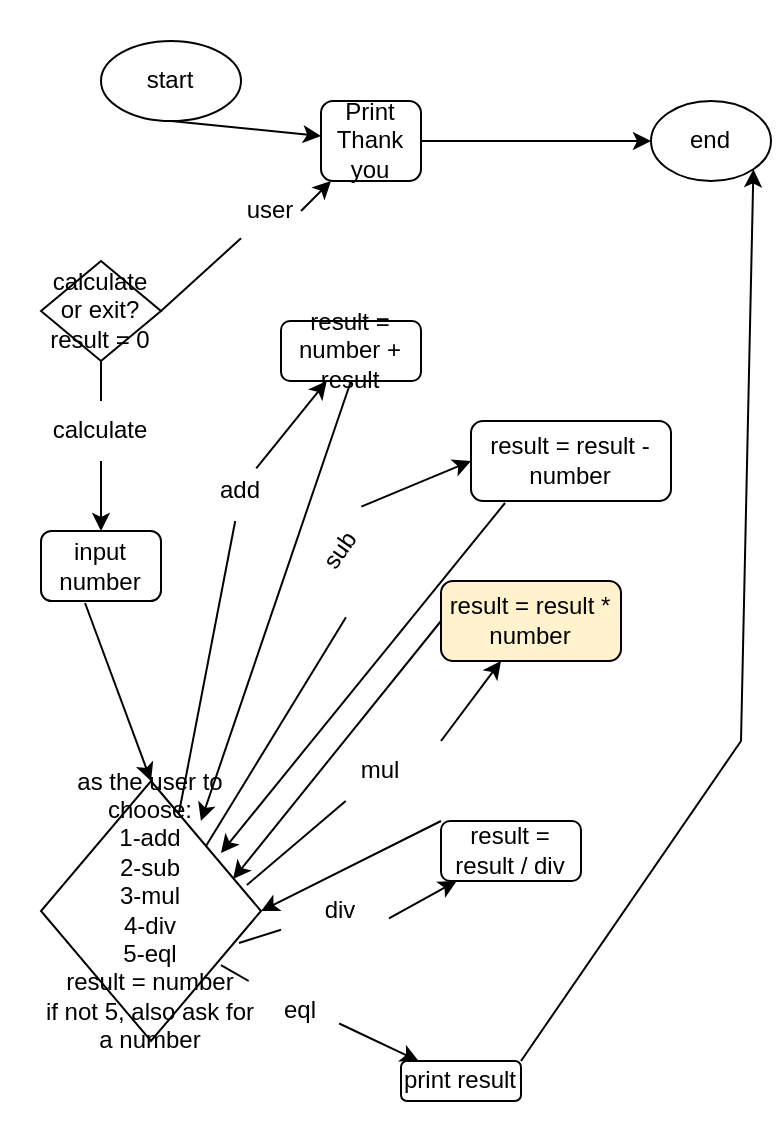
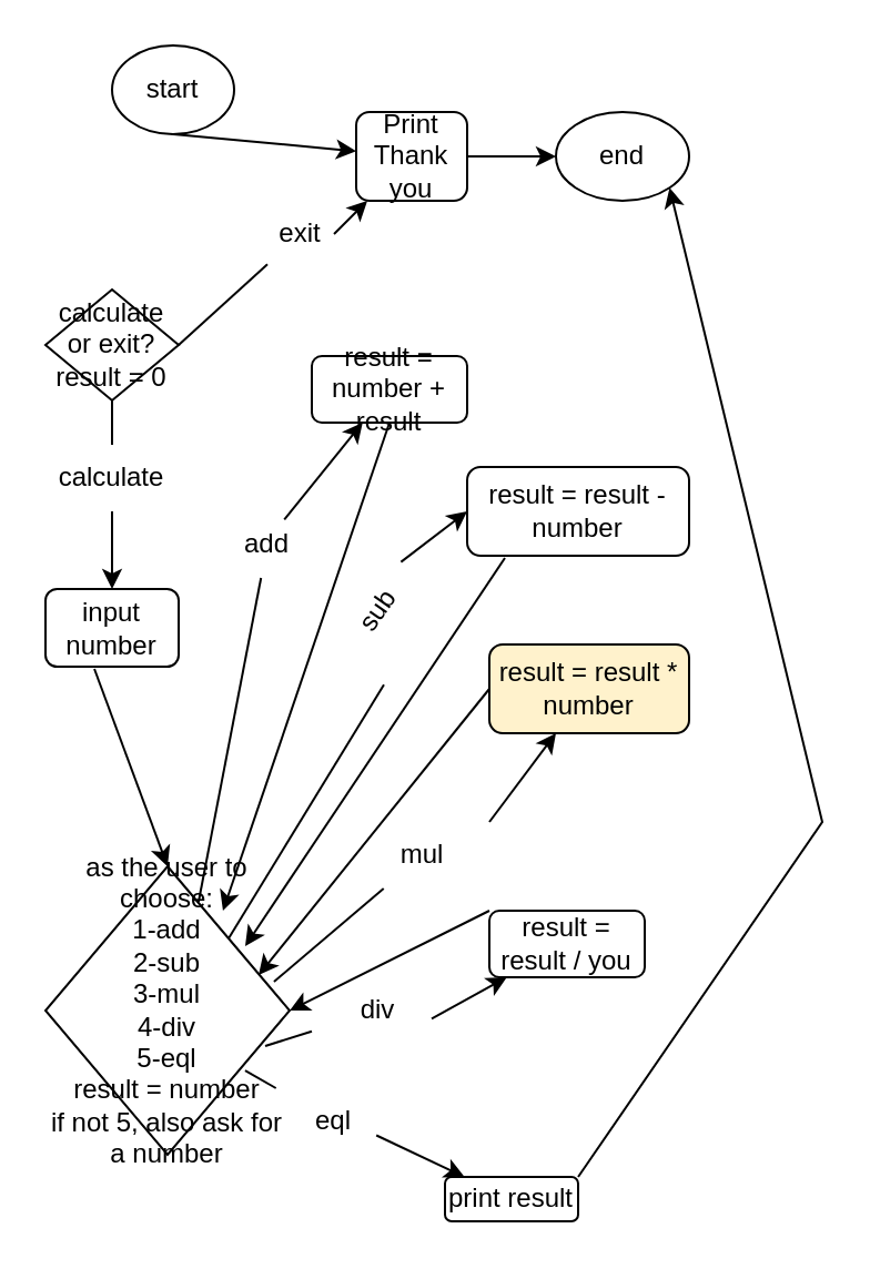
- <mxCell id="2" value="start" style="ellipse;whiteSpace=wrap;html=1;" vertex="1" parent="1"><mxGeometry x="50" y="20" width="70" height="40" as="geometry" /></mxCell>
+ <mxCell id="2" value="start" style="ellipse;whiteSpace=wrap;html=1;" vertex="1" parent="1"><mxGeometry x="50" y="20" width="55" height="40" as="geometry" /></mxCell>
- <mxCell id="10" value="end" style="ellipse;whiteSpace=wrap;html=1;" vertex="1" parent="1"><mxGeometry x="325" y="50" width="60" height="40" as="geometry" /></mxCell>
+ <mxCell id="10" value="end" style="ellipse;whiteSpace=wrap;html=1;" vertex="1" parent="1"><mxGeometry x="250" y="50" width="60" height="40" as="geometry" /></mxCell>
- <mxCell id="8" value="user" style="text;html=1;strokeColor=none;fillColor=none;align=center;verticalAlign=middle;whiteSpace=wrap;rounded=0;" vertex="1" parent="1"><mxGeometry x="120" y="90" width="30" height="30" as="geometry" /></mxCell>
+ <mxCell id="8" value="exit" style="text;html=1;strokeColor=none;fillColor=none;align=center;verticalAlign=middle;whiteSpace=wrap;rounded=0;" vertex="1" parent="1"><mxGeometry x="120" y="90" width="30" height="30" as="geometry" /></mxCell>
- <mxCell id="21" value="result = result - number" style="rounded=1;whiteSpace=wrap;html=1;" vertex="1" parent="1"><mxGeometry x="235" y="210" width="100" height="40" as="geometry" /></mxCell>
+ <mxCell id="21" value="result = result - number" style="rounded=1;whiteSpace=wrap;html=1;" vertex="1" parent="1"><mxGeometry x="210" y="210" width="100" height="40" as="geometry" /></mxCell>
- <mxCell id="33" value="result = result / div" style="rounded=1;whiteSpace=wrap;html=1;" vertex="1" parent="1"><mxGeometry x="220" y="410" width="70" height="30" as="geometry" /></mxCell>
+ <mxCell id="33" value="result = result / you" style="rounded=1;whiteSpace=wrap;html=1;" vertex="1" parent="1"><mxGeometry x="220" y="410" width="70" height="30" as="geometry" /></mxCell>
